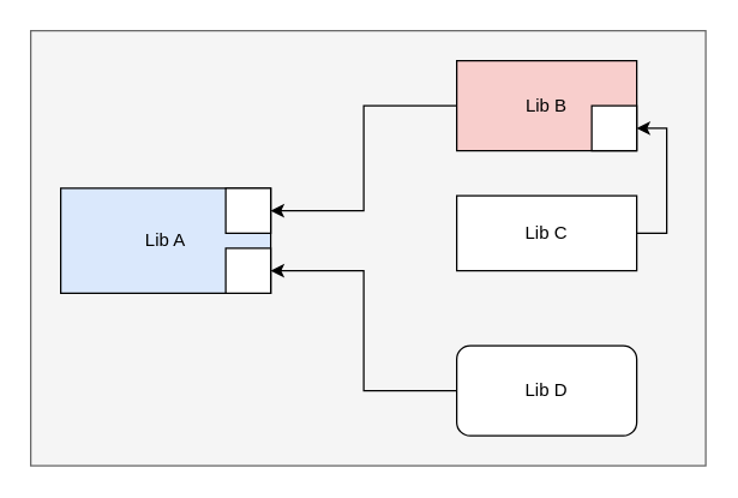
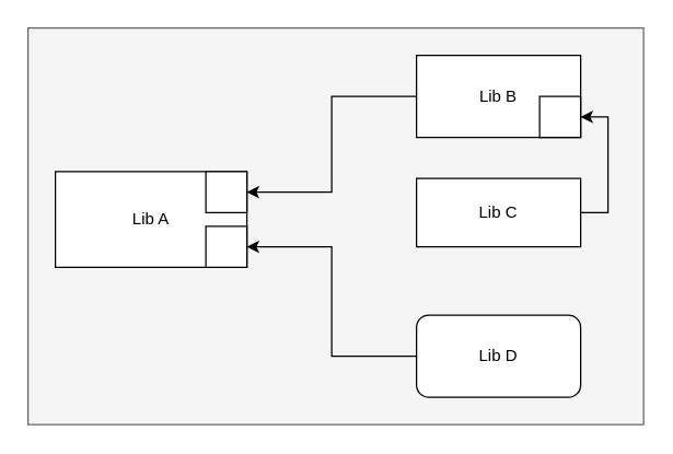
- <mxCell id="5" value="Lib B" style="rounded=0;whiteSpace=wrap;html=1;fillColor=#f8cecc;" parent="1" vertex="1"><mxGeometry x="304" y="40" width="120" height="60" as="geometry" /></mxCell>
+ <mxCell id="5" value="Lib B" style="rounded=0;whiteSpace=wrap;html=1;" parent="1" vertex="1"><mxGeometry x="304" y="40" width="120" height="60" as="geometry" /></mxCell>
- <mxCell id="3" value="Lib A" style="rounded=0;whiteSpace=wrap;html=1;fillColor=#dae8fc;" parent="1" vertex="1"><mxGeometry x="40" y="125" width="140" height="70" as="geometry" /></mxCell>
+ <mxCell id="3" value="Lib A" style="rounded=0;whiteSpace=wrap;html=1;" parent="1" vertex="1"><mxGeometry x="40" y="125" width="140" height="70" as="geometry" /></mxCell>
